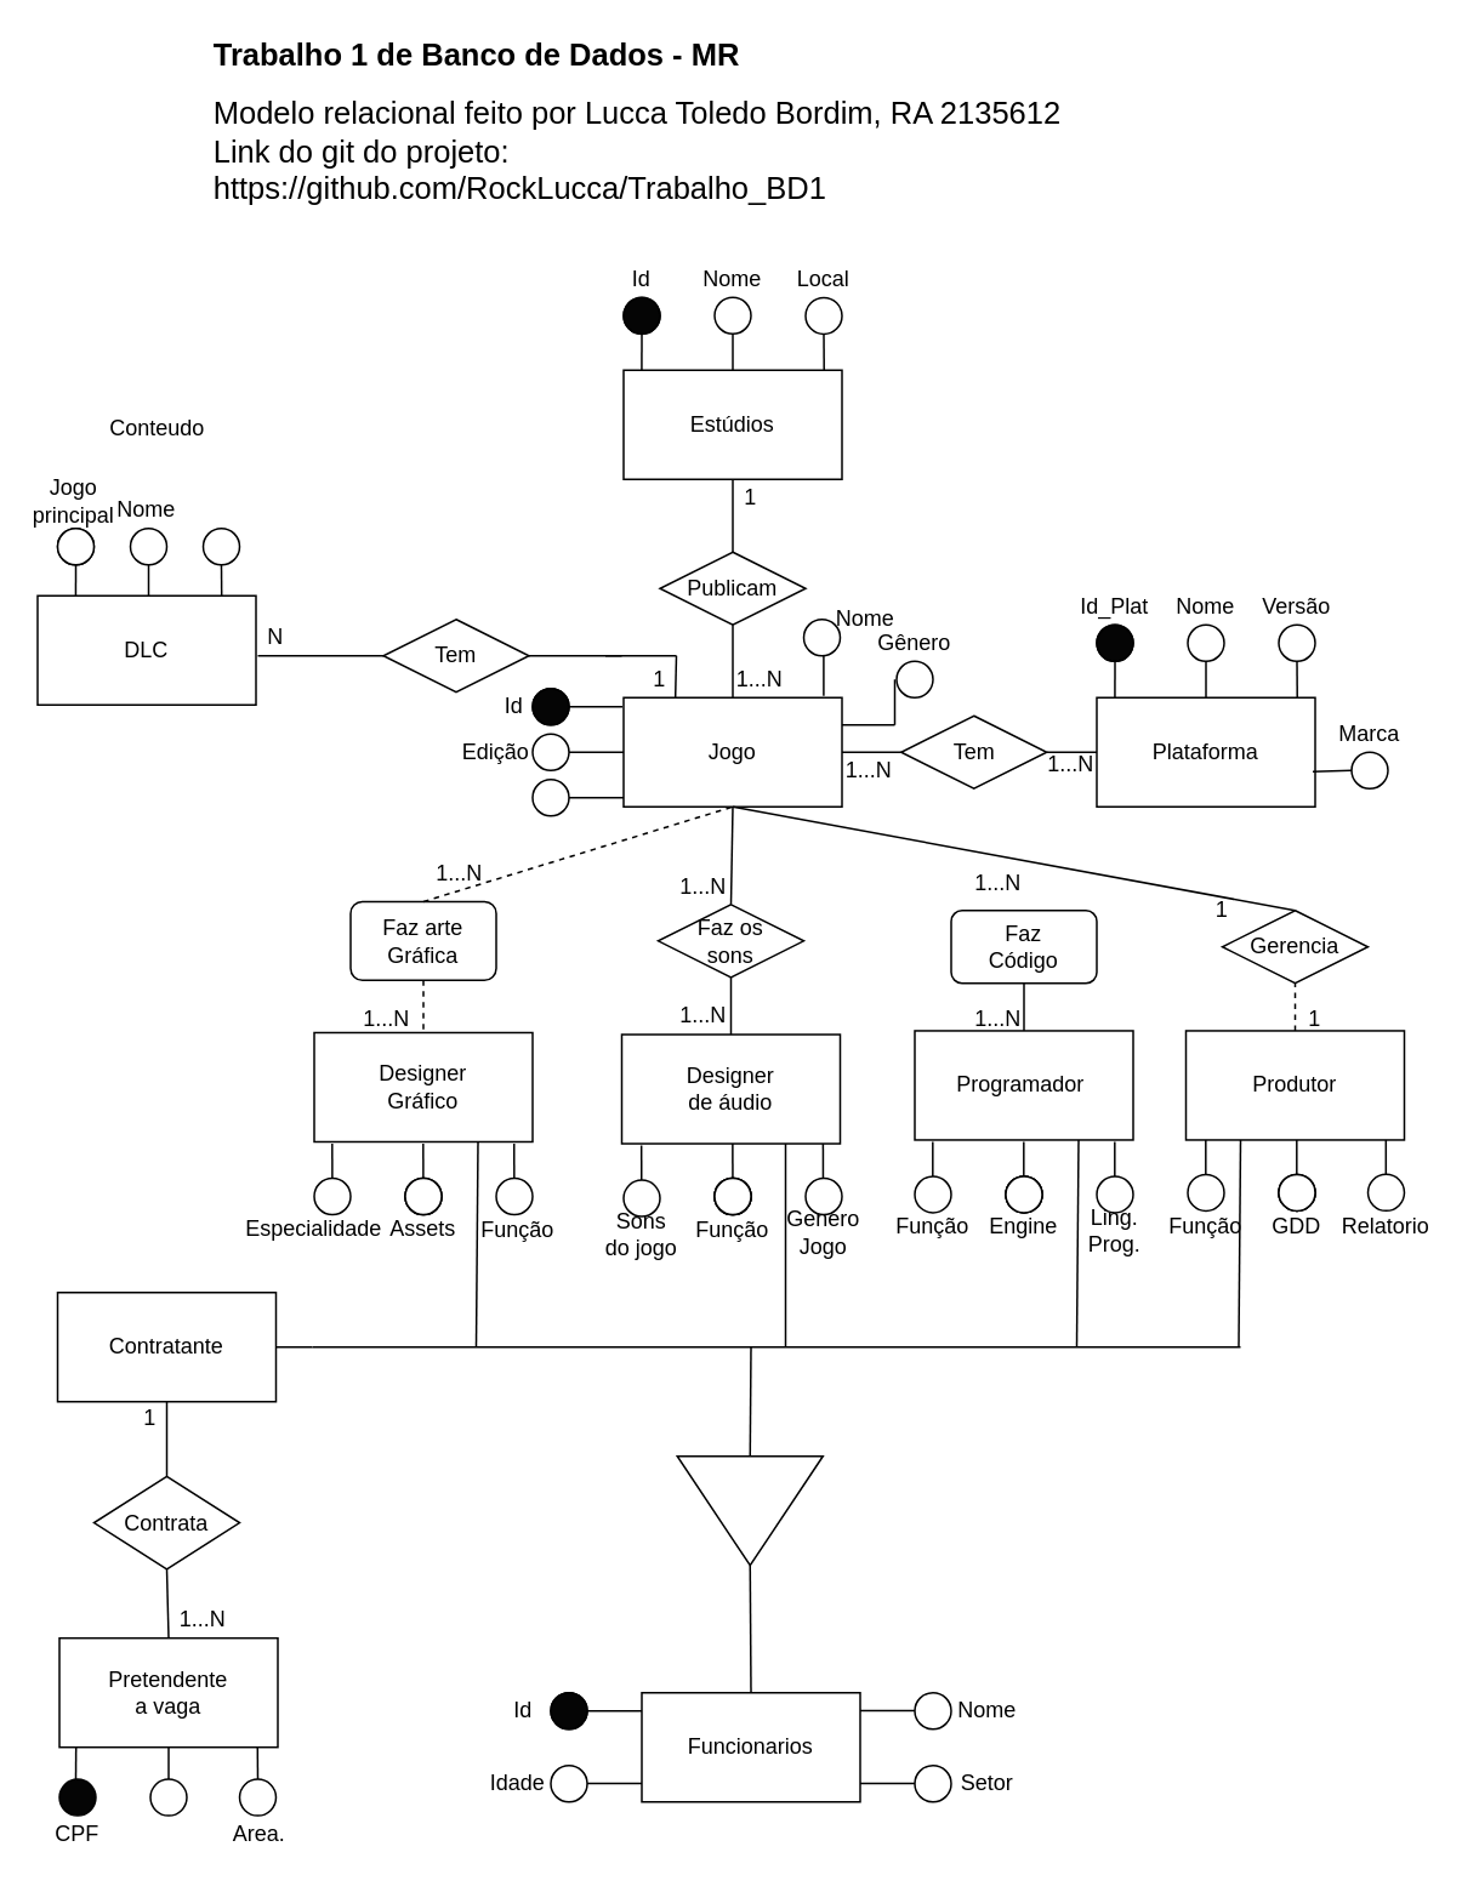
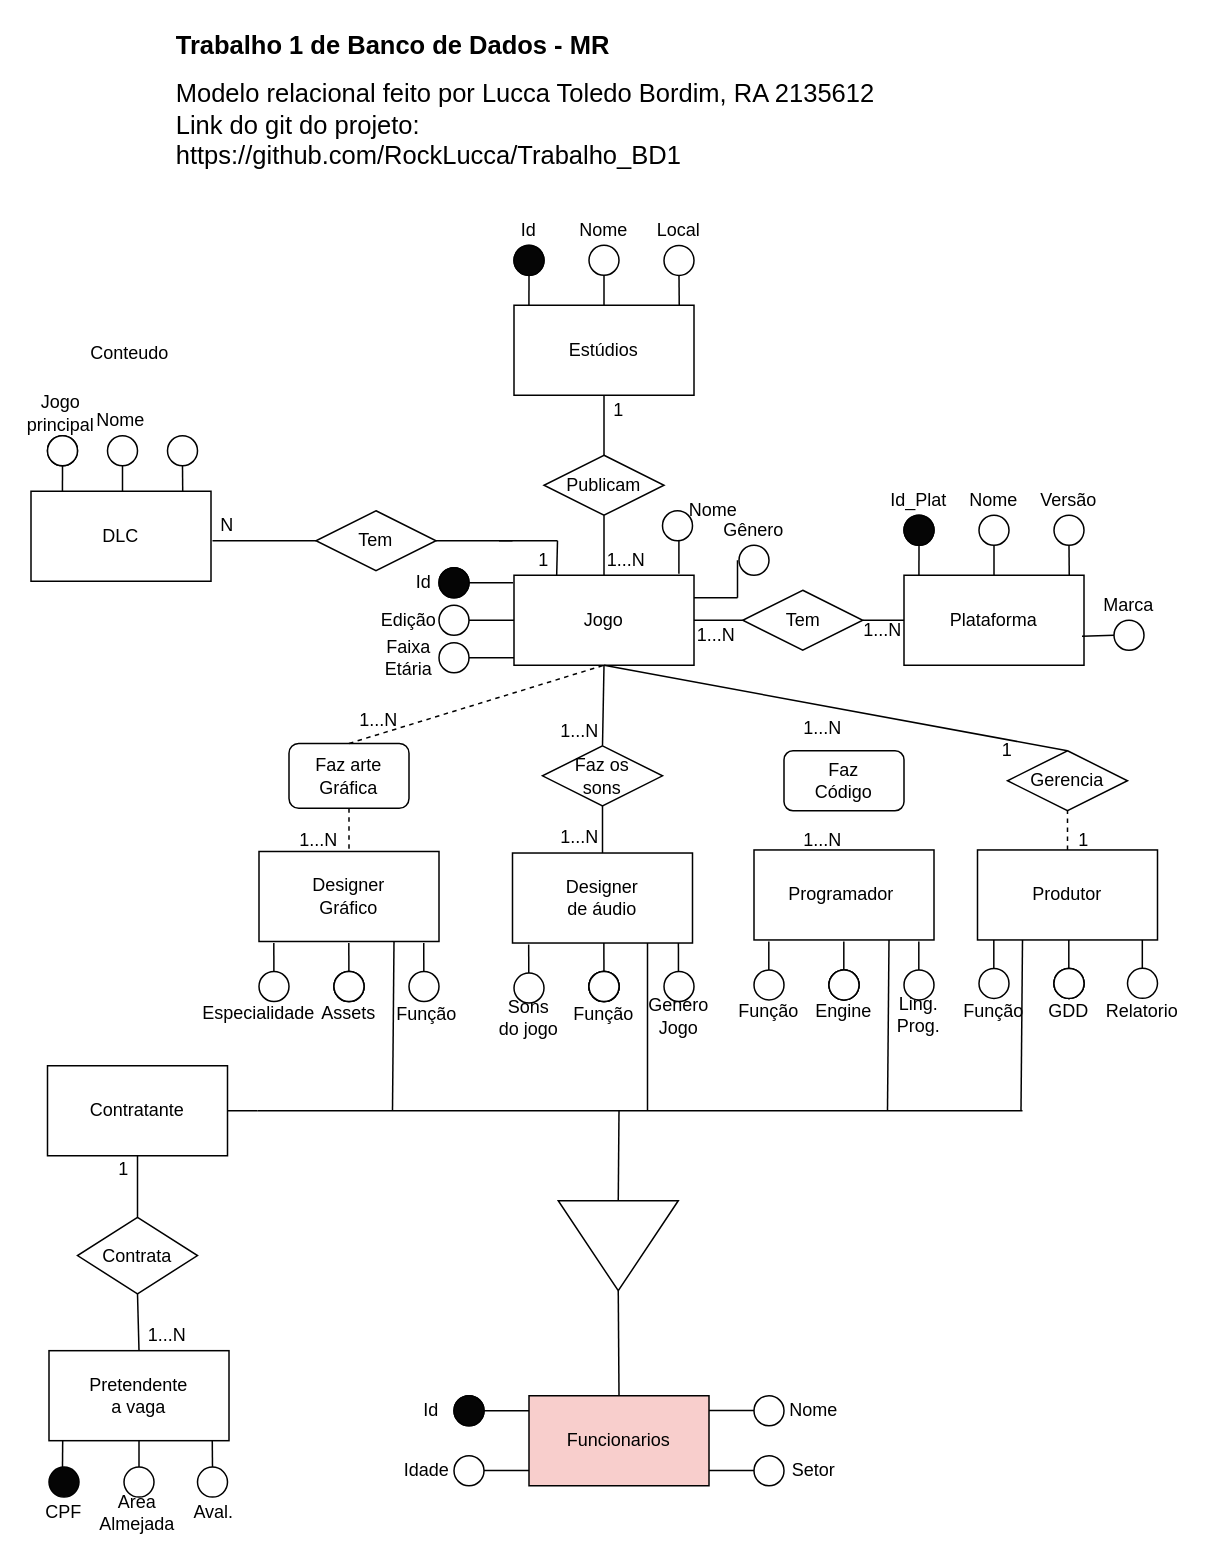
+ <mxCell id="180" value="Faixa&lt;br&gt;Etária" style="text;html=1;strokeColor=none;fillColor=none;align=center;verticalAlign=middle;whiteSpace=wrap;rounded=0;" vertex="1" parent="1"><mxGeometry x="252" y="428" width="40" height="20" as="geometry" /></mxCell>
- <mxCell id="158" value="" style="endArrow=none;html=1;exitX=0.5;exitY=0;exitDx=0;exitDy=0;entryX=0.5;entryY=1;entryDx=0;entryDy=0;" edge="1" parent="1" source="6" target="152"><mxGeometry width="50" height="50" relative="1" as="geometry"><mxPoint x="521" y="510" as="sourcePoint" /><mxPoint x="571" y="460" as="targetPoint" /></mxGeometry></mxCell>
- <mxCell id="2" value="Funcionarios" style="rounded=0;whiteSpace=wrap;html=1;" vertex="1" parent="1"><mxGeometry x="352" y="930" width="120" height="60" as="geometry" /></mxCell>
+ <mxCell id="2" value="Funcionarios" style="rounded=0;whiteSpace=wrap;html=1;fillColor=#f8cecc;" vertex="1" parent="1"><mxGeometry x="352" y="930" width="120" height="60" as="geometry" /></mxCell>
+ <mxCell id="113" value="Area&lt;br&gt;Almejada" style="text;html=1;strokeColor=none;fillColor=none;align=center;verticalAlign=middle;whiteSpace=wrap;rounded=0;" vertex="1" parent="1"><mxGeometry x="71" y="997.54" width="40" height="20" as="geometry" /></mxCell>
- <mxCell id="112" value="Area." style="text;html=1;strokeColor=none;fillColor=none;align=center;verticalAlign=middle;whiteSpace=wrap;rounded=0;" vertex="1" parent="1"><mxGeometry x="122" y="997.54" width="40" height="20" as="geometry" /></mxCell>
+ <mxCell id="112" value="Aval." style="text;html=1;strokeColor=none;fillColor=none;align=center;verticalAlign=middle;whiteSpace=wrap;rounded=0;" vertex="1" parent="1"><mxGeometry x="122" y="997.54" width="40" height="20" as="geometry" /></mxCell>
